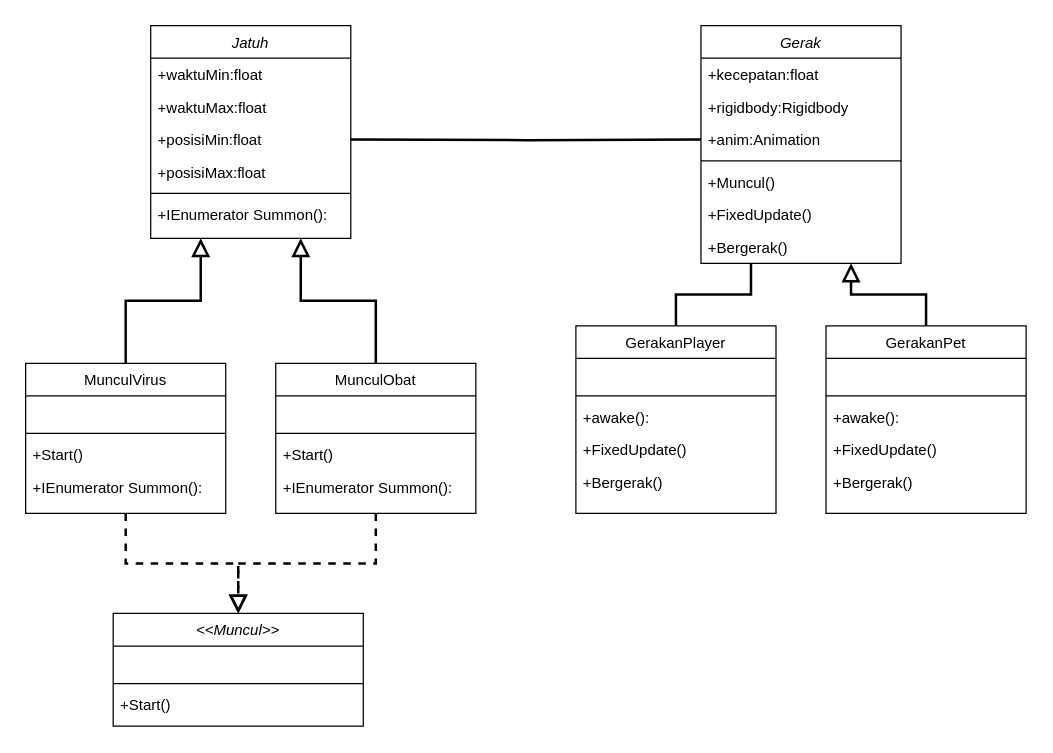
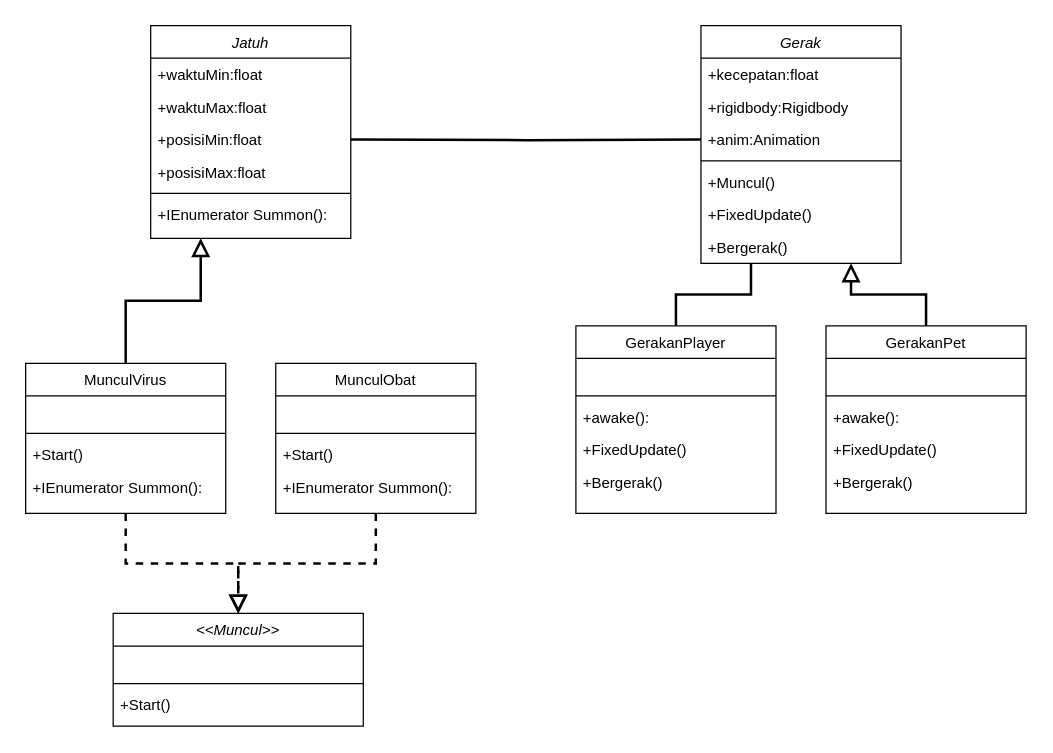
- <mxCell id="17" style="edgeStyle=orthogonalEdgeStyle;rounded=0;orthogonalLoop=1;jettySize=auto;html=1;endArrow=block;endFill=0;startSize=6;strokeWidth=2;endSize=10;entryX=0.75;entryY=1;entryDx=0;entryDy=0;" edge="1" parent="1" source="19" target="3"><mxGeometry relative="1" as="geometry"><mxPoint x="221" y="210" as="targetPoint" /></mxGeometry></mxCell>
